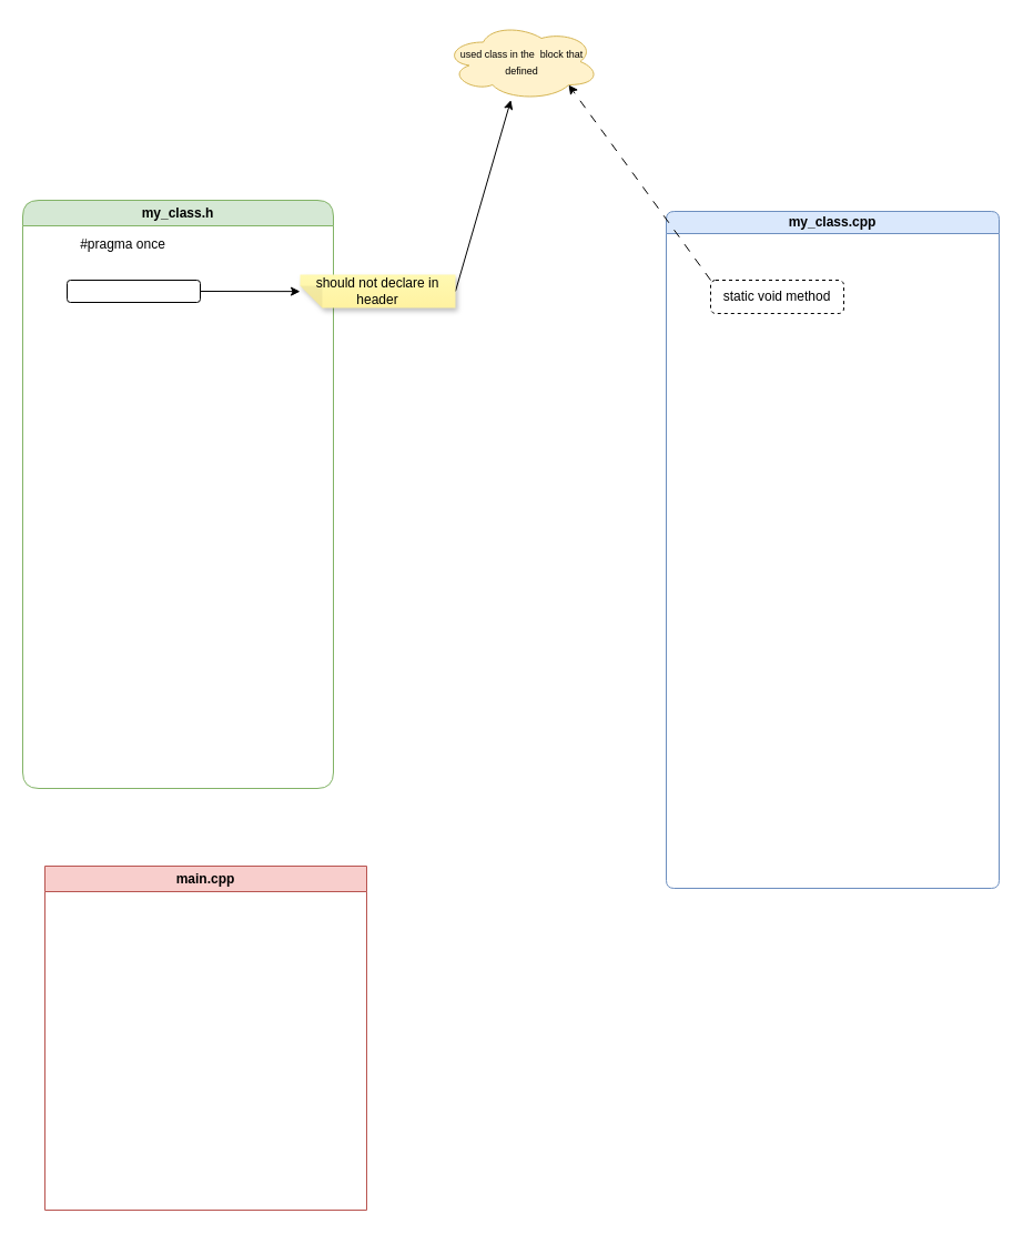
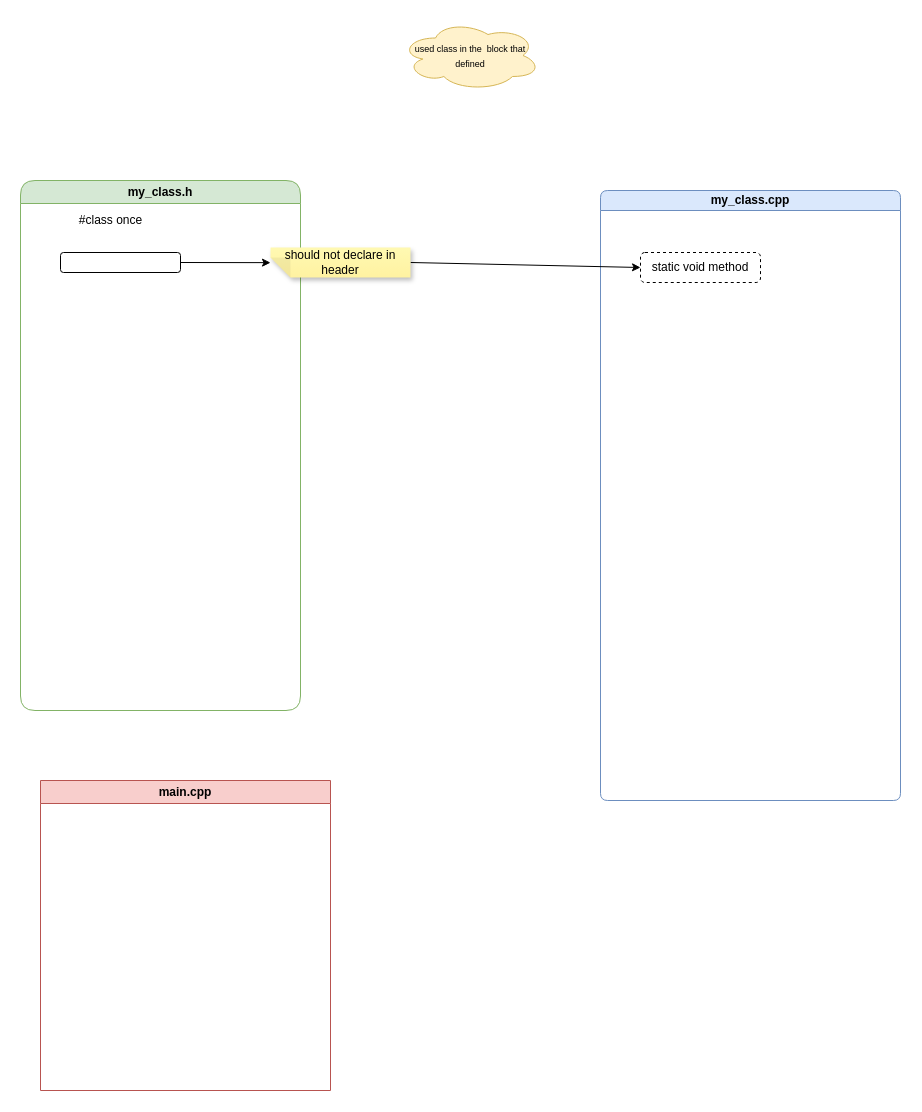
- <mxCell id="12" style="rounded=0;orthogonalLoop=1;jettySize=auto;html=1;exitX=0;exitY=0;exitDx=0;exitDy=0;dashed=1;dashPattern=8 8;entryX=0.8;entryY=0.8;entryDx=0;entryDy=0;entryPerimeter=0;" parent="1" source="4" target="11" edge="1"><mxGeometry relative="1" as="geometry"><mxPoint x="590" y="120" as="targetPoint" /></mxGeometry></mxCell>
- <mxCell id="7" style="rounded=0;orthogonalLoop=1;jettySize=auto;html=1;exitX=0;exitY=0.5;exitDx=0;exitDy=0;exitPerimeter=0;" parent="1" source="8" target="11" edge="1"><mxGeometry relative="1" as="geometry" /></mxCell>
+ <mxCell id="7" style="rounded=0;orthogonalLoop=1;jettySize=auto;html=1;exitX=0;exitY=0.5;exitDx=0;exitDy=0;exitPerimeter=0;entryX=0;entryY=0.5;entryDx=0;entryDy=0;" parent="1" source="8" target="4" edge="1"><mxGeometry relative="1" as="geometry" /></mxCell>
- <mxCell id="10" value="#pragma once" style="text;html=1;align=center;verticalAlign=middle;resizable=0;points=[];autosize=1;strokeColor=none;fillColor=none;" parent="1" vertex="1"><mxGeometry x="60" y="205" width="100" height="30" as="geometry" /></mxCell>
+ <mxCell id="10" value="#class once" style="text;html=1;align=center;verticalAlign=middle;resizable=0;points=[];autosize=1;strokeColor=none;fillColor=none;" parent="1" vertex="1"><mxGeometry x="60" y="205" width="100" height="30" as="geometry" /></mxCell>
